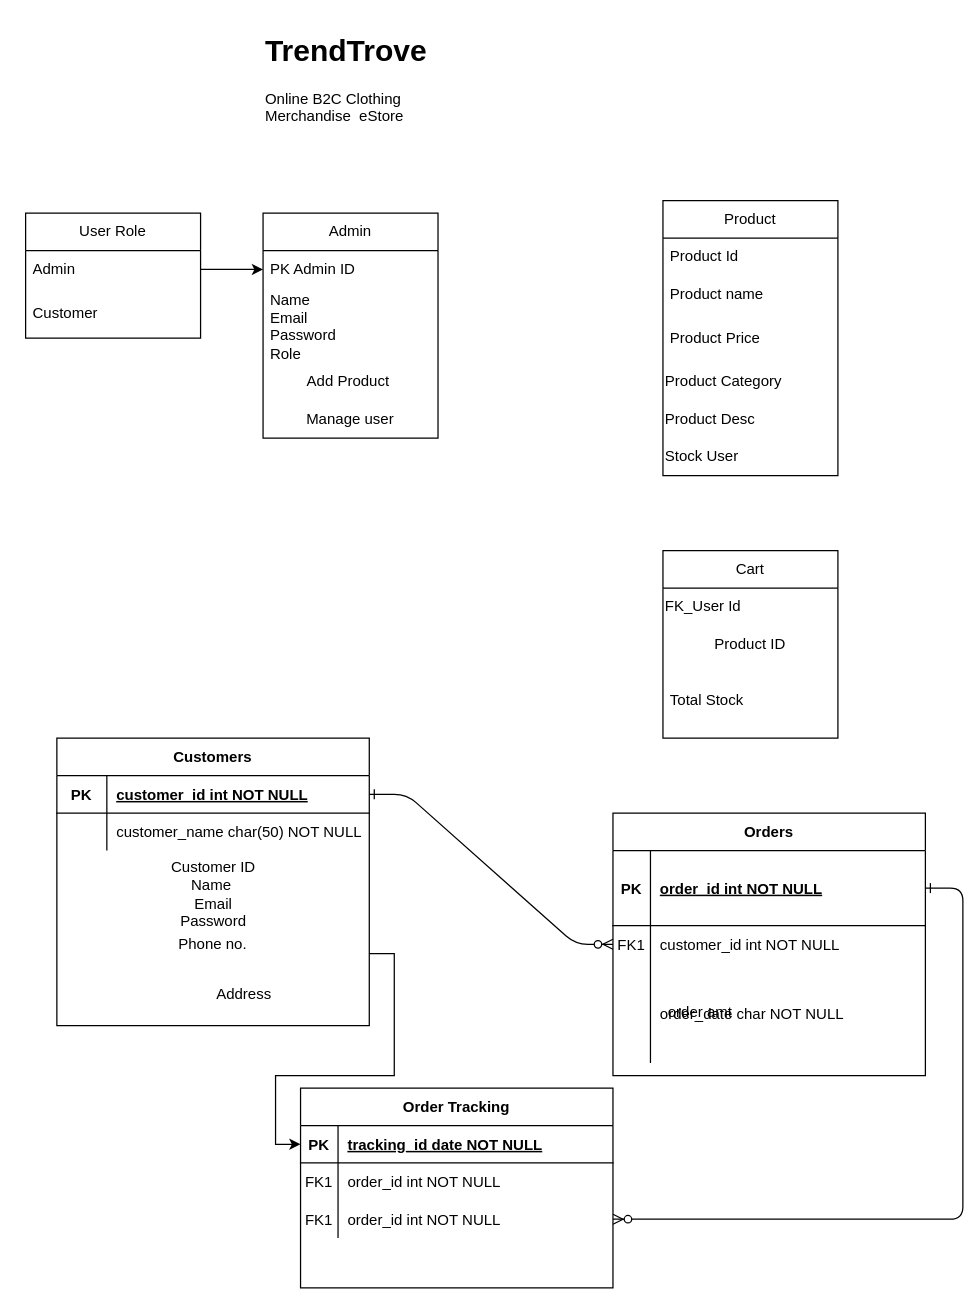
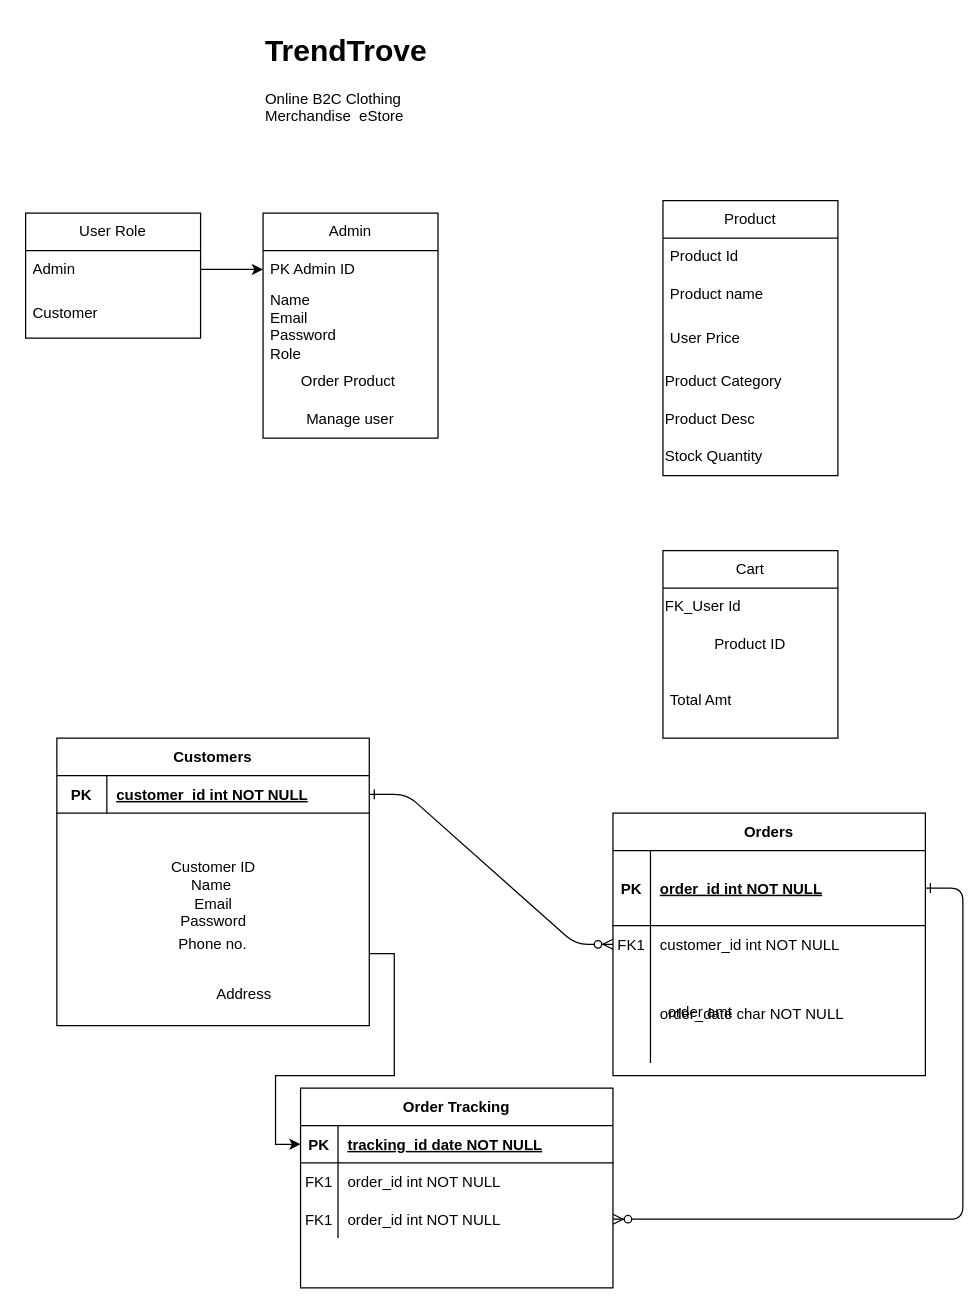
- <mxCell id="54" value="Product Price" style="text;strokeColor=none;fillColor=none;align=left;verticalAlign=middle;spacingLeft=4;spacingRight=4;overflow=hidden;points=[[0,0.5],[1,0.5]];portConstraint=eastwest;rotatable=0;whiteSpace=wrap;html=1;" vertex="1" parent="51"><mxGeometry y="90" width="140" height="40" as="geometry" /></mxCell>
+ <mxCell id="54" value="User Price" style="text;strokeColor=none;fillColor=none;align=left;verticalAlign=middle;spacingLeft=4;spacingRight=4;overflow=hidden;points=[[0,0.5],[1,0.5]];portConstraint=eastwest;rotatable=0;whiteSpace=wrap;html=1;" vertex="1" parent="51"><mxGeometry y="90" width="140" height="40" as="geometry" /></mxCell>
- <mxCell id="37" value="Add Product&amp;nbsp;" style="text;html=1;align=center;verticalAlign=middle;whiteSpace=wrap;rounded=0;" vertex="1" parent="34"><mxGeometry y="120" width="140" height="30" as="geometry" /></mxCell>
+ <mxCell id="37" value="Order Product&amp;nbsp;" style="text;html=1;align=center;verticalAlign=middle;whiteSpace=wrap;rounded=0;" vertex="1" parent="34"><mxGeometry y="120" width="140" height="30" as="geometry" /></mxCell>
- <mxCell id="57" value="Stock User" style="text;html=1;align=left;verticalAlign=middle;whiteSpace=wrap;rounded=0;" vertex="1" parent="51"><mxGeometry y="190" width="140" height="30" as="geometry" /></mxCell>
+ <mxCell id="57" value="Stock Quantity" style="text;html=1;align=left;verticalAlign=middle;whiteSpace=wrap;rounded=0;" vertex="1" parent="51"><mxGeometry y="190" width="140" height="30" as="geometry" /></mxCell>
- <mxCell id="50" value="Total Stock" style="text;strokeColor=none;fillColor=none;align=left;verticalAlign=middle;spacingLeft=4;spacingRight=4;overflow=hidden;points=[[0,0.5],[1,0.5]];portConstraint=eastwest;rotatable=0;whiteSpace=wrap;html=1;" vertex="1" parent="47"><mxGeometry y="90" width="140" height="60" as="geometry" /></mxCell>
+ <mxCell id="50" value="Total Amt" style="text;strokeColor=none;fillColor=none;align=left;verticalAlign=middle;spacingLeft=4;spacingRight=4;overflow=hidden;points=[[0,0.5],[1,0.5]];portConstraint=eastwest;rotatable=0;whiteSpace=wrap;html=1;" vertex="1" parent="47"><mxGeometry y="90" width="140" height="60" as="geometry" /></mxCell>
- <mxCell id="33" value="customer_name char(50) NOT NULL" style="shape=partialRectangle;overflow=hidden;connectable=0;fillColor=none;top=0;left=0;bottom=0;right=0;align=left;spacingLeft=6;" vertex="1" parent="31"><mxGeometry x="40" width="210" height="30" as="geometry"><mxRectangle width="210" height="30" as="alternateBounds" /></mxGeometry></mxCell>
